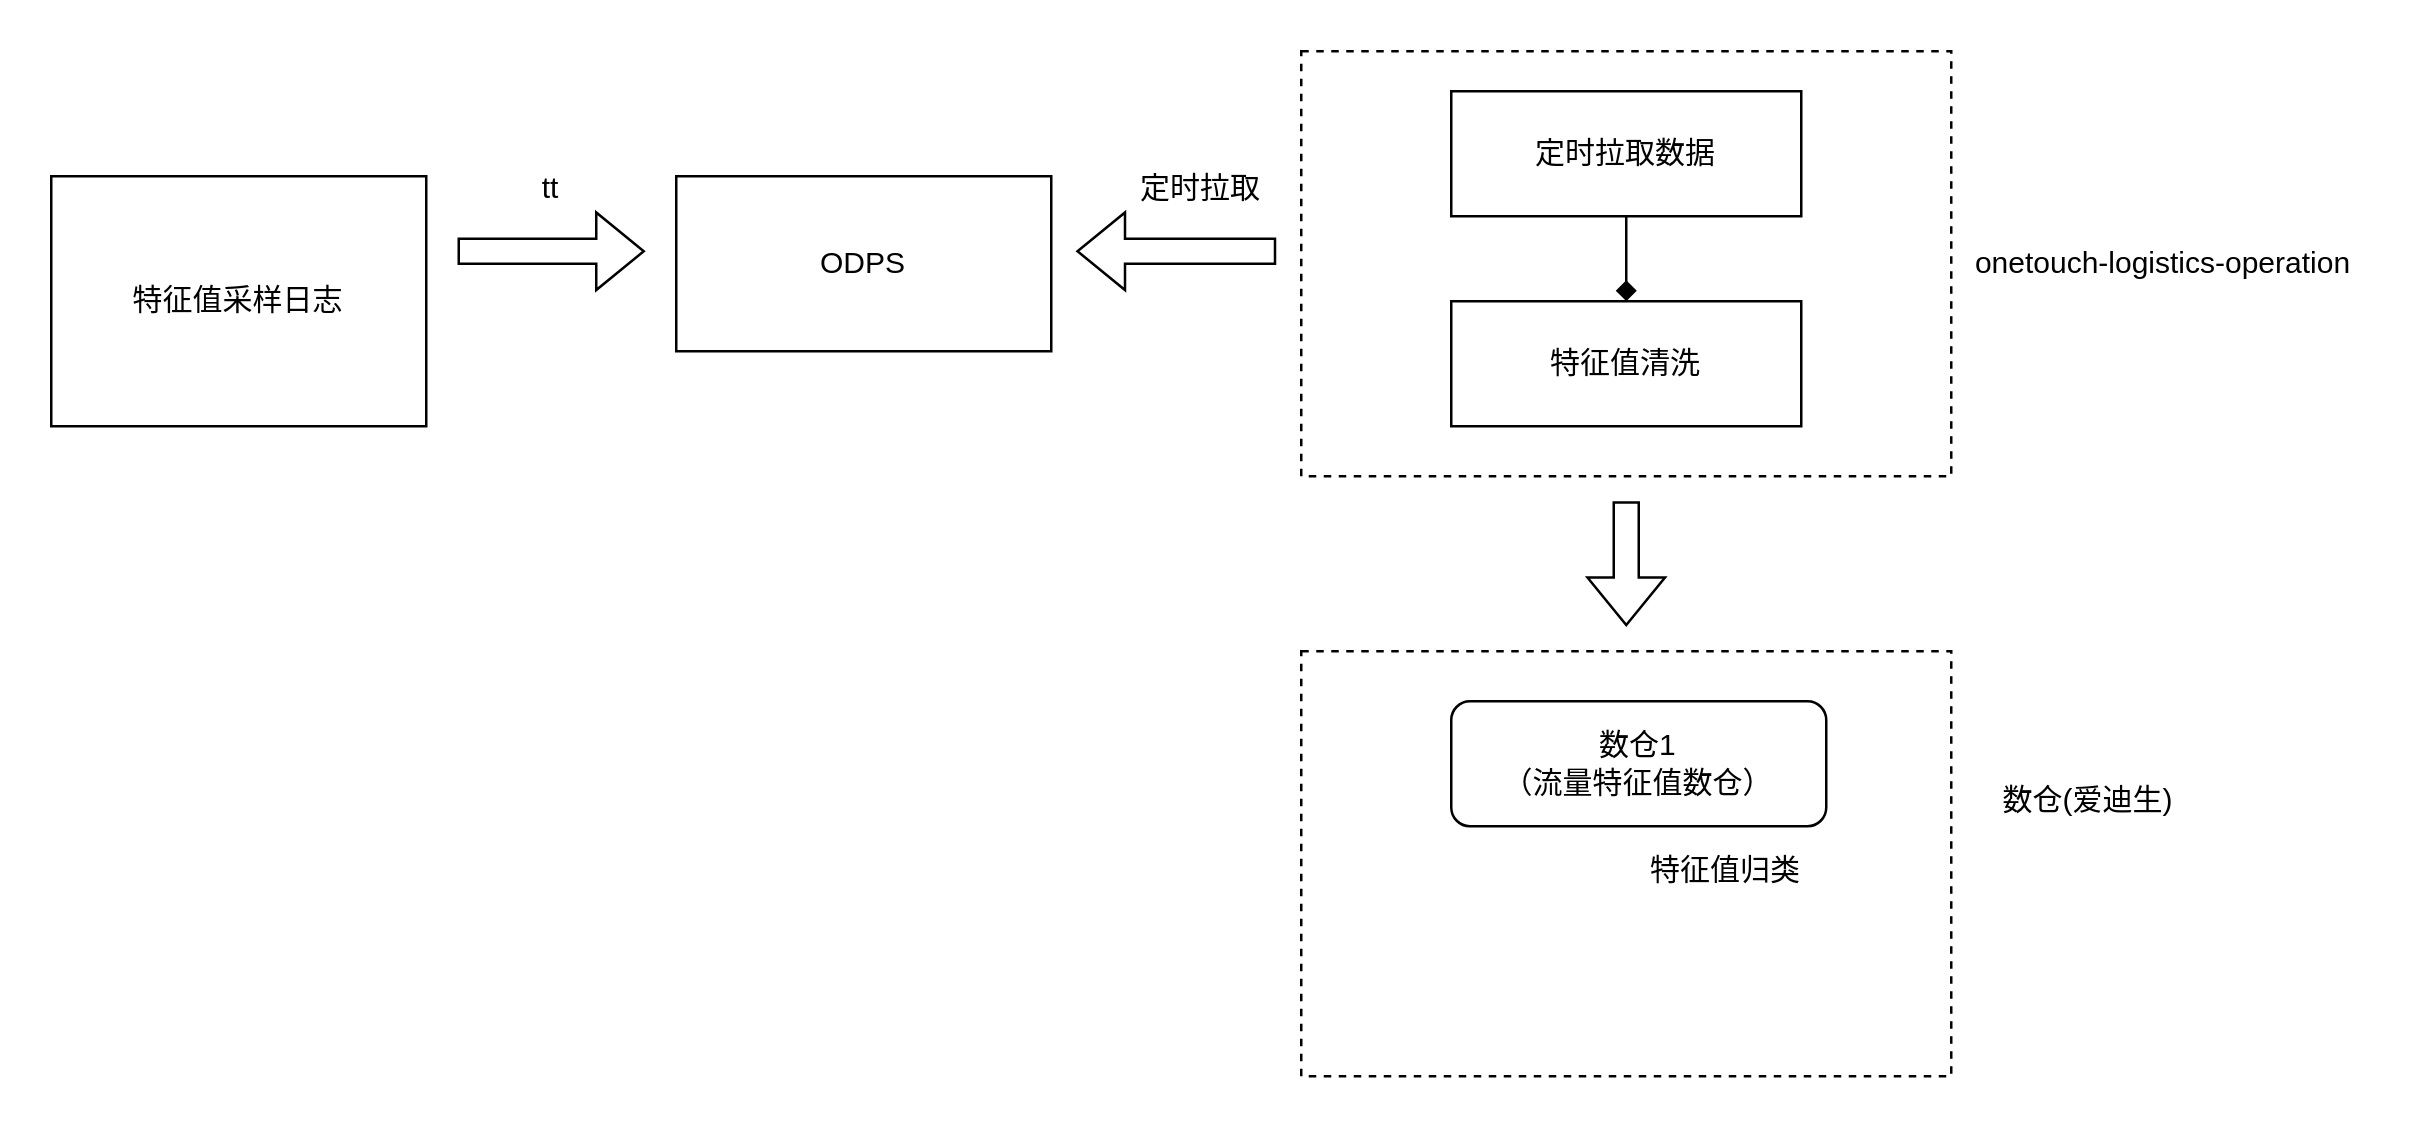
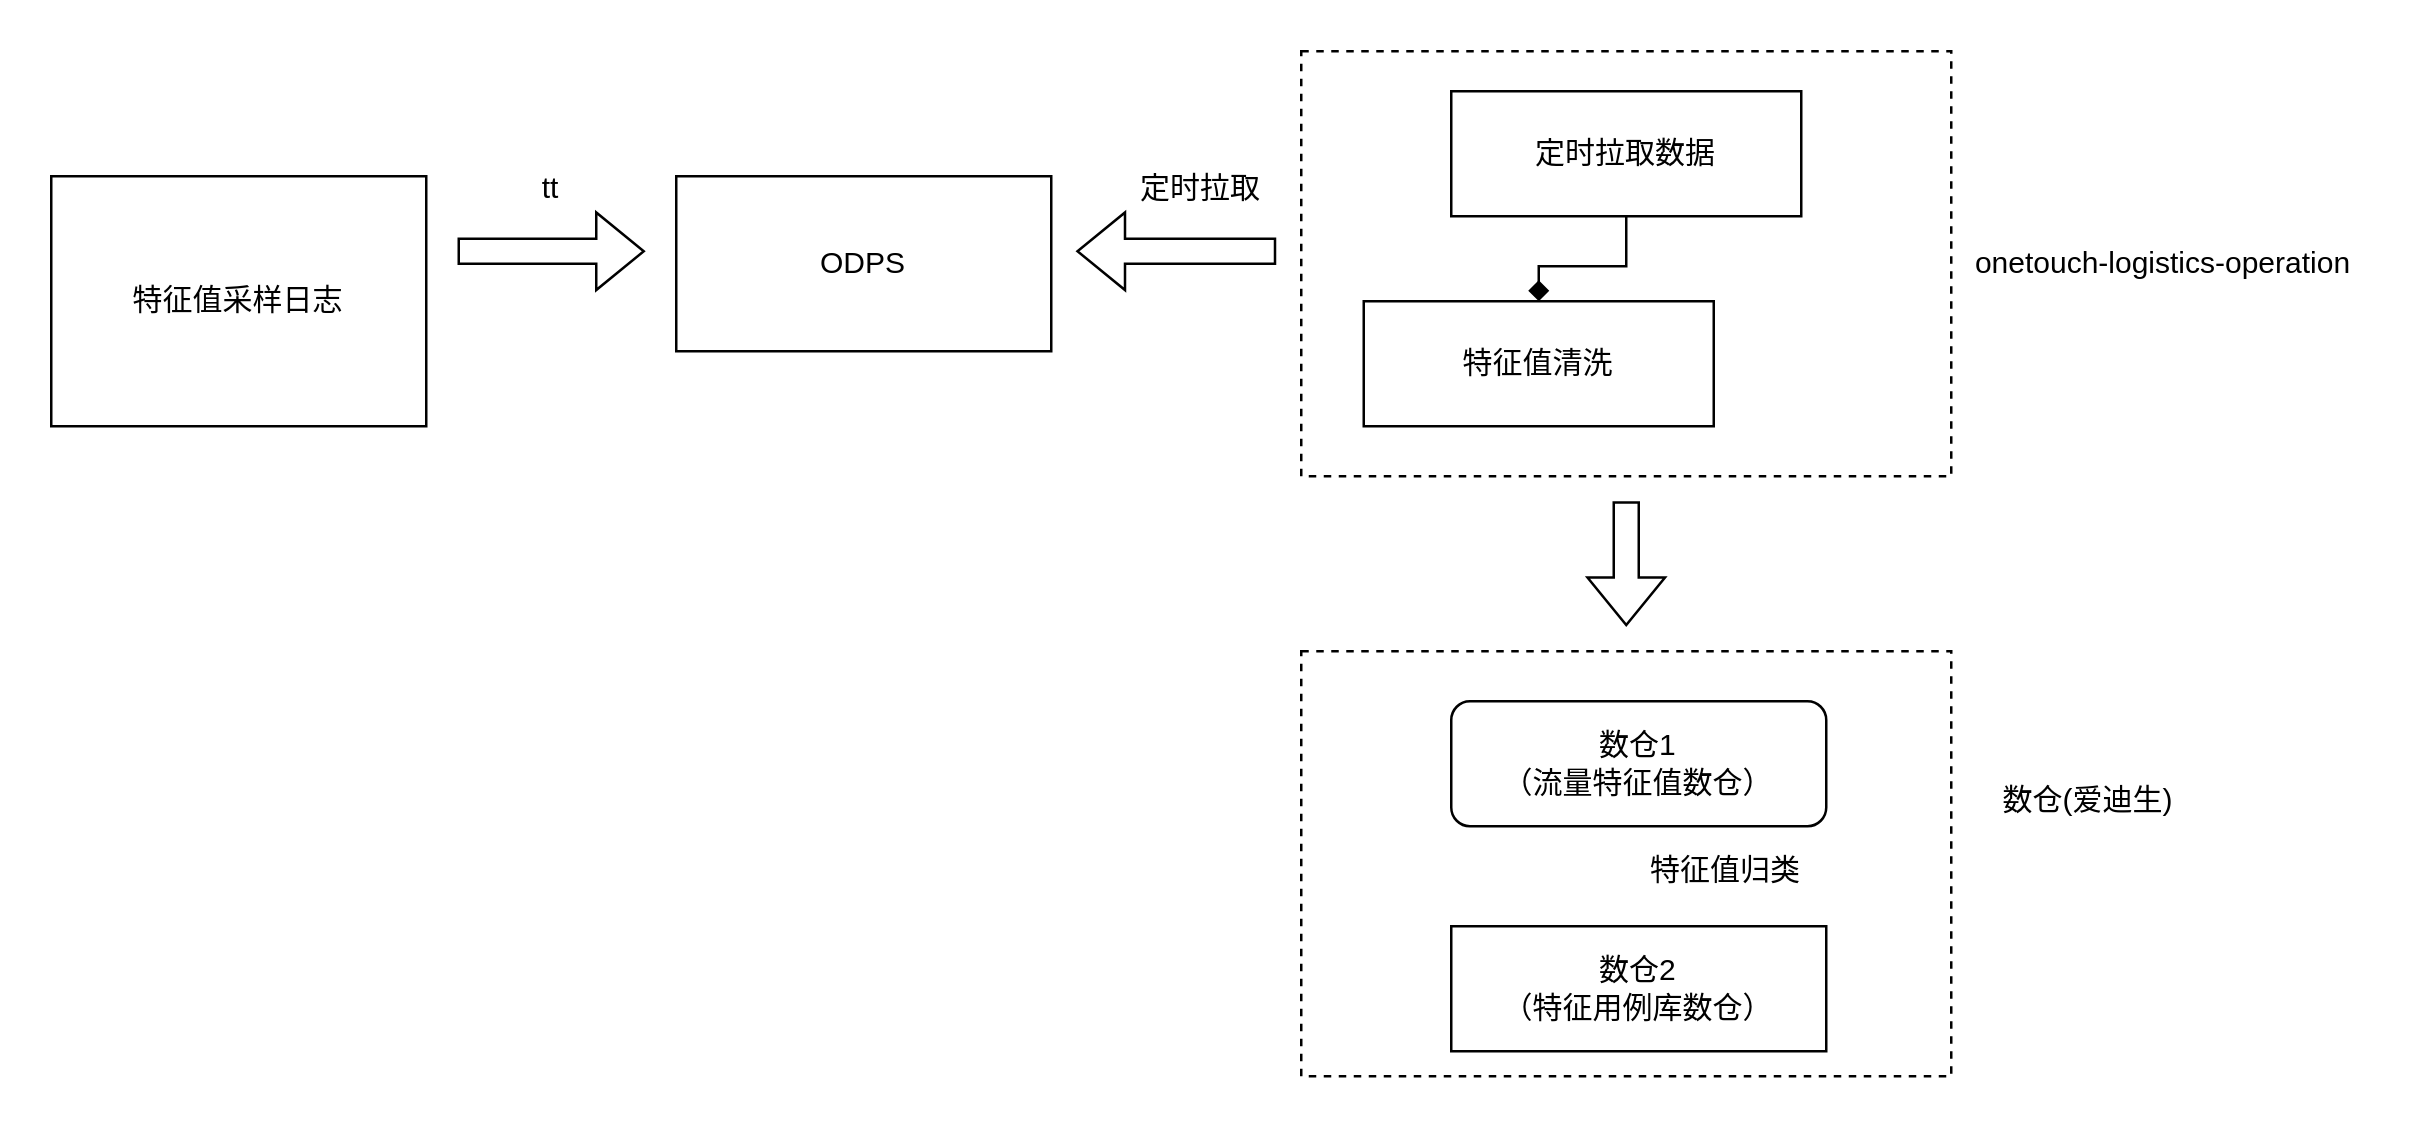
- <mxCell id="15" value="特征值清洗" style="rounded=0;whiteSpace=wrap;html=1;fillColor=none;" vertex="1" parent="1"><mxGeometry x="580" y="120" width="140" height="50" as="geometry" /></mxCell>
+ <mxCell id="15" value="特征值清洗" style="rounded=0;whiteSpace=wrap;html=1;fillColor=none;" vertex="1" parent="1"><mxGeometry x="545" y="120" width="140" height="50" as="geometry" /></mxCell>
+ <mxCell id="13" value="数仓2&lt;div&gt;（特征用例库数仓）&lt;/div&gt;" style="rounded=0;whiteSpace=wrap;html=1;fillColor=none;" vertex="1" parent="1"><mxGeometry x="580" y="370" width="150" height="50" as="geometry" /></mxCell>
